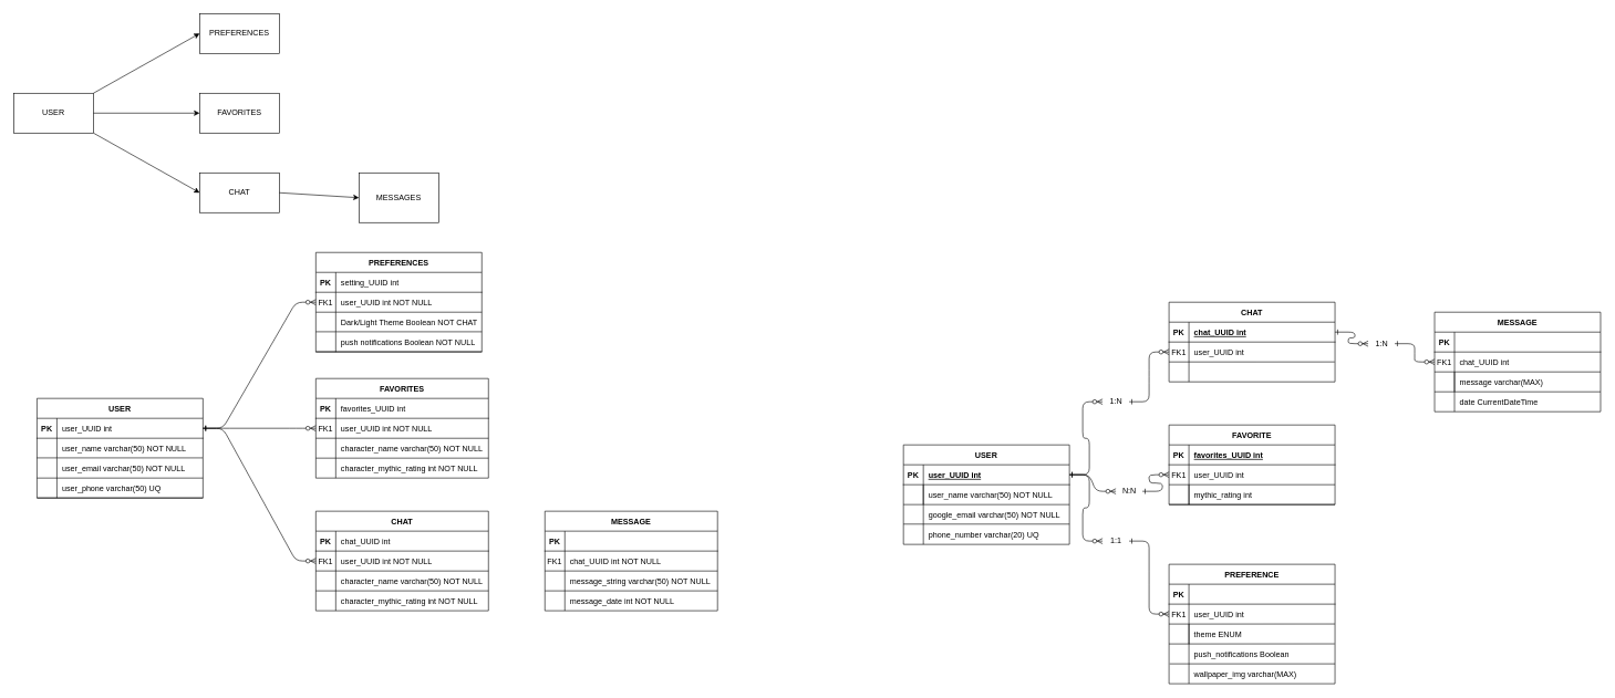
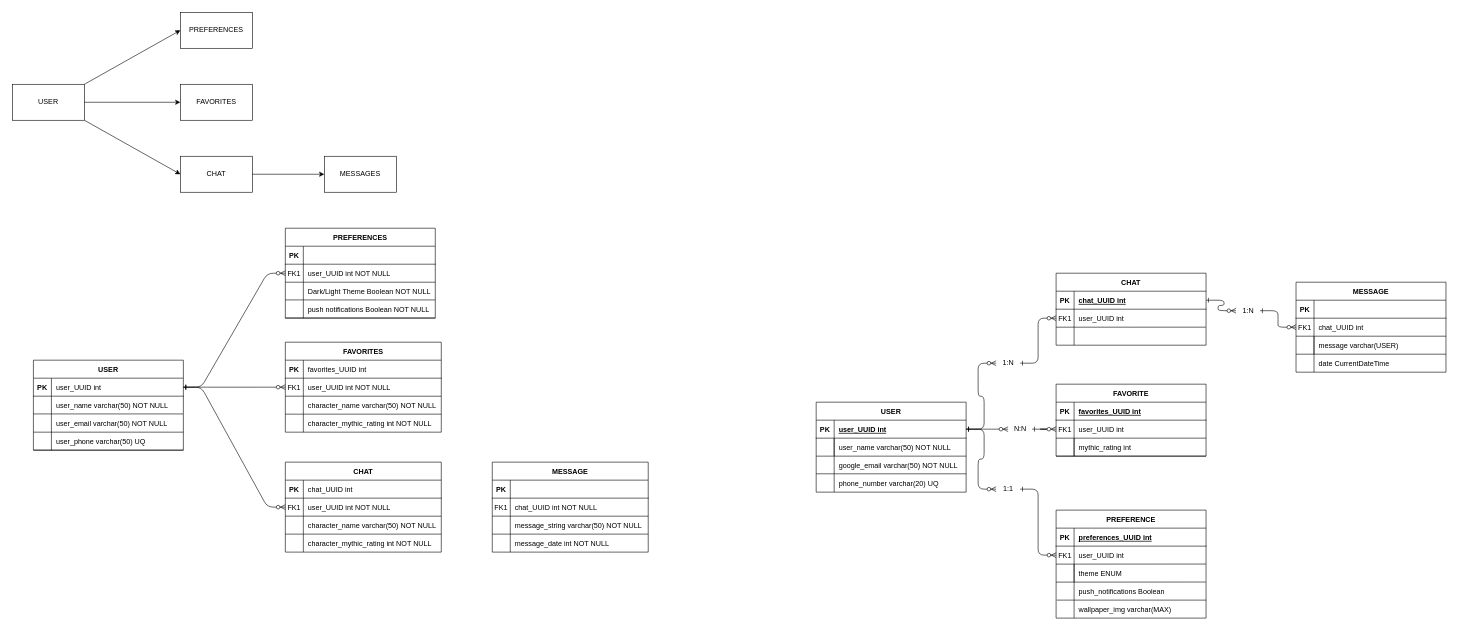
- <mxCell id="34" value="MESSAGES" style="rounded=0;whiteSpace=wrap;html=1;" parent="1" vertex="1"><mxGeometry x="540" y="260" width="120" height="75" as="geometry" /></mxCell>
+ <mxCell id="34" value="MESSAGES" style="rounded=0;whiteSpace=wrap;html=1;" parent="1" vertex="1"><mxGeometry x="540" y="260" width="120" height="60" as="geometry" /></mxCell>
- <mxCell id="6" value="setting_UUID int " style="shape=partialRectangle;overflow=hidden;connectable=0;fillColor=none;top=0;left=0;bottom=0;right=0;align=left;spacingLeft=6;fontStyle=0;" parent="4" vertex="1"><mxGeometry x="30" width="220" height="30" as="geometry"><mxRectangle width="220" height="30" as="alternateBounds" /></mxGeometry></mxCell>
- <mxCell id="12" value="Dark/Light Theme Boolean NOT CHAT" style="shape=partialRectangle;overflow=hidden;connectable=0;fillColor=none;top=0;left=0;bottom=0;right=0;align=left;spacingLeft=6;" parent="10" vertex="1"><mxGeometry x="30" width="220" height="30" as="geometry"><mxRectangle width="220" height="30" as="alternateBounds" /></mxGeometry></mxCell>
+ <mxCell id="12" value="Dark/Light Theme Boolean NOT NULL" style="shape=partialRectangle;overflow=hidden;connectable=0;fillColor=none;top=0;left=0;bottom=0;right=0;align=left;spacingLeft=6;" parent="10" vertex="1"><mxGeometry x="30" width="220" height="30" as="geometry"><mxRectangle width="220" height="30" as="alternateBounds" /></mxGeometry></mxCell>
- <mxCell id="91" value="message varchar(MAX)" style="shape=partialRectangle;overflow=hidden;connectable=0;fillColor=none;top=0;left=0;bottom=0;right=0;align=left;spacingLeft=6;" parent="89" vertex="1"><mxGeometry x="30" width="220" height="30" as="geometry"><mxRectangle width="220" height="30" as="alternateBounds" /></mxGeometry></mxCell>
+ <mxCell id="91" value="message varchar(USER)" style="shape=partialRectangle;overflow=hidden;connectable=0;fillColor=none;top=0;left=0;bottom=0;right=0;align=left;spacingLeft=6;" parent="89" vertex="1"><mxGeometry x="30" width="220" height="30" as="geometry"><mxRectangle width="220" height="30" as="alternateBounds" /></mxGeometry></mxCell>
- <mxCell id="157" value="N:N" style="text;html=1;align=center;verticalAlign=middle;resizable=0;points=[];autosize=1;strokeColor=none;fillColor=none;" parent="1" vertex="1"><mxGeometry x="1680" y="725" width="40" height="30" as="geometry" /></mxCell>
+ <mxCell id="157" value="N:N" style="text;html=1;align=center;verticalAlign=middle;resizable=0;points=[];autosize=1;strokeColor=none;fillColor=none;" parent="1" vertex="1"><mxGeometry x="1680" y="700" width="40" height="30" as="geometry" /></mxCell>
+ <mxCell id="123" value="preferences_UUID int" style="shape=partialRectangle;overflow=hidden;connectable=0;fillColor=none;top=0;left=0;bottom=0;right=0;align=left;spacingLeft=6;fontStyle=5;" parent="121" vertex="1"><mxGeometry x="30" width="220" height="30" as="geometry"><mxRectangle width="220" height="30" as="alternateBounds" /></mxGeometry></mxCell>
